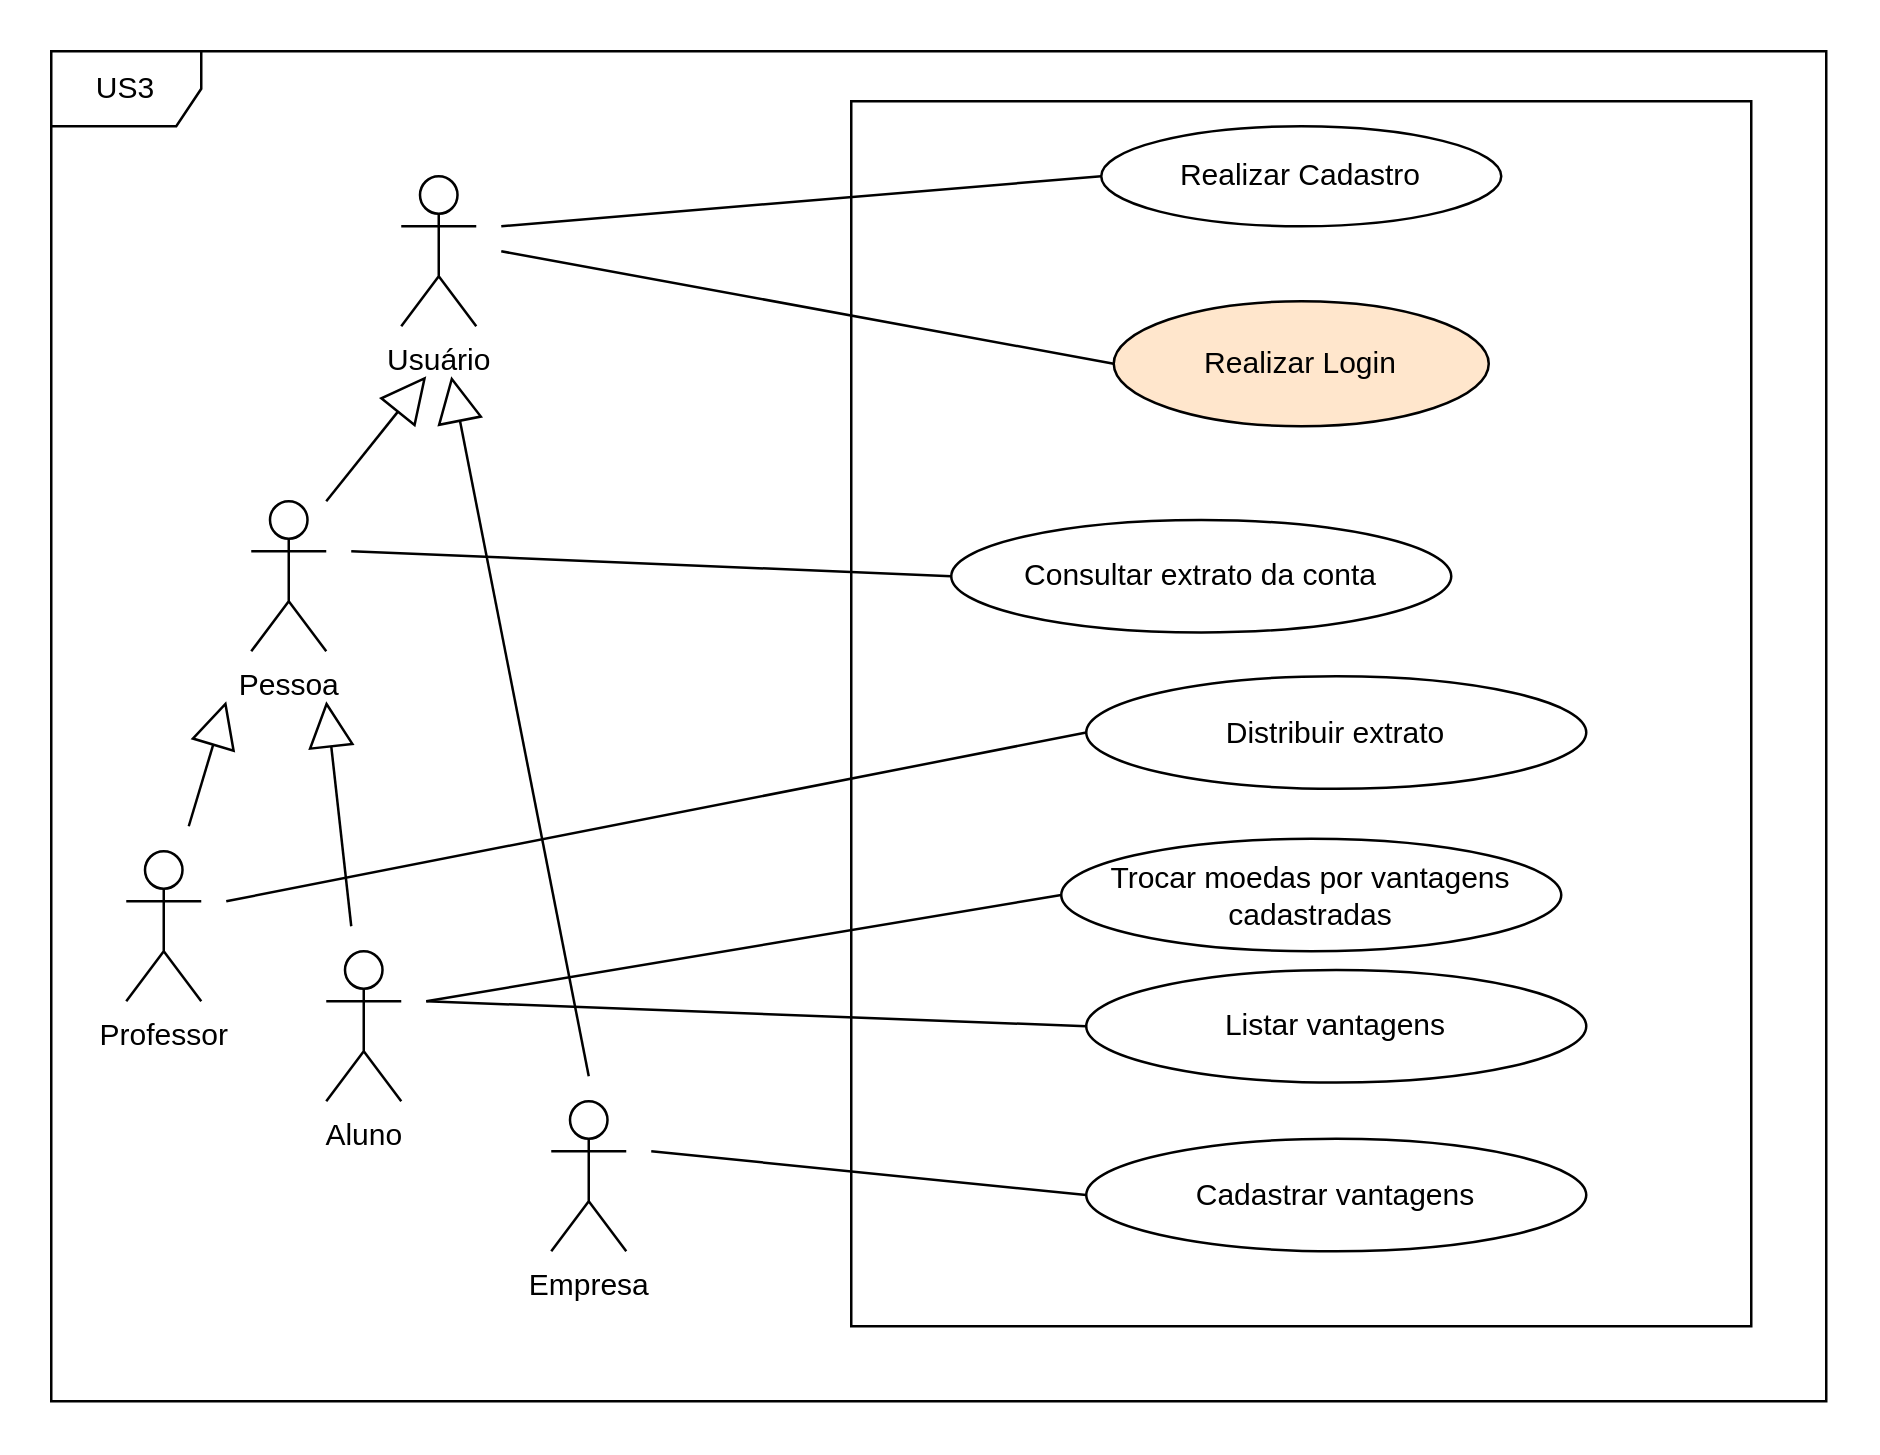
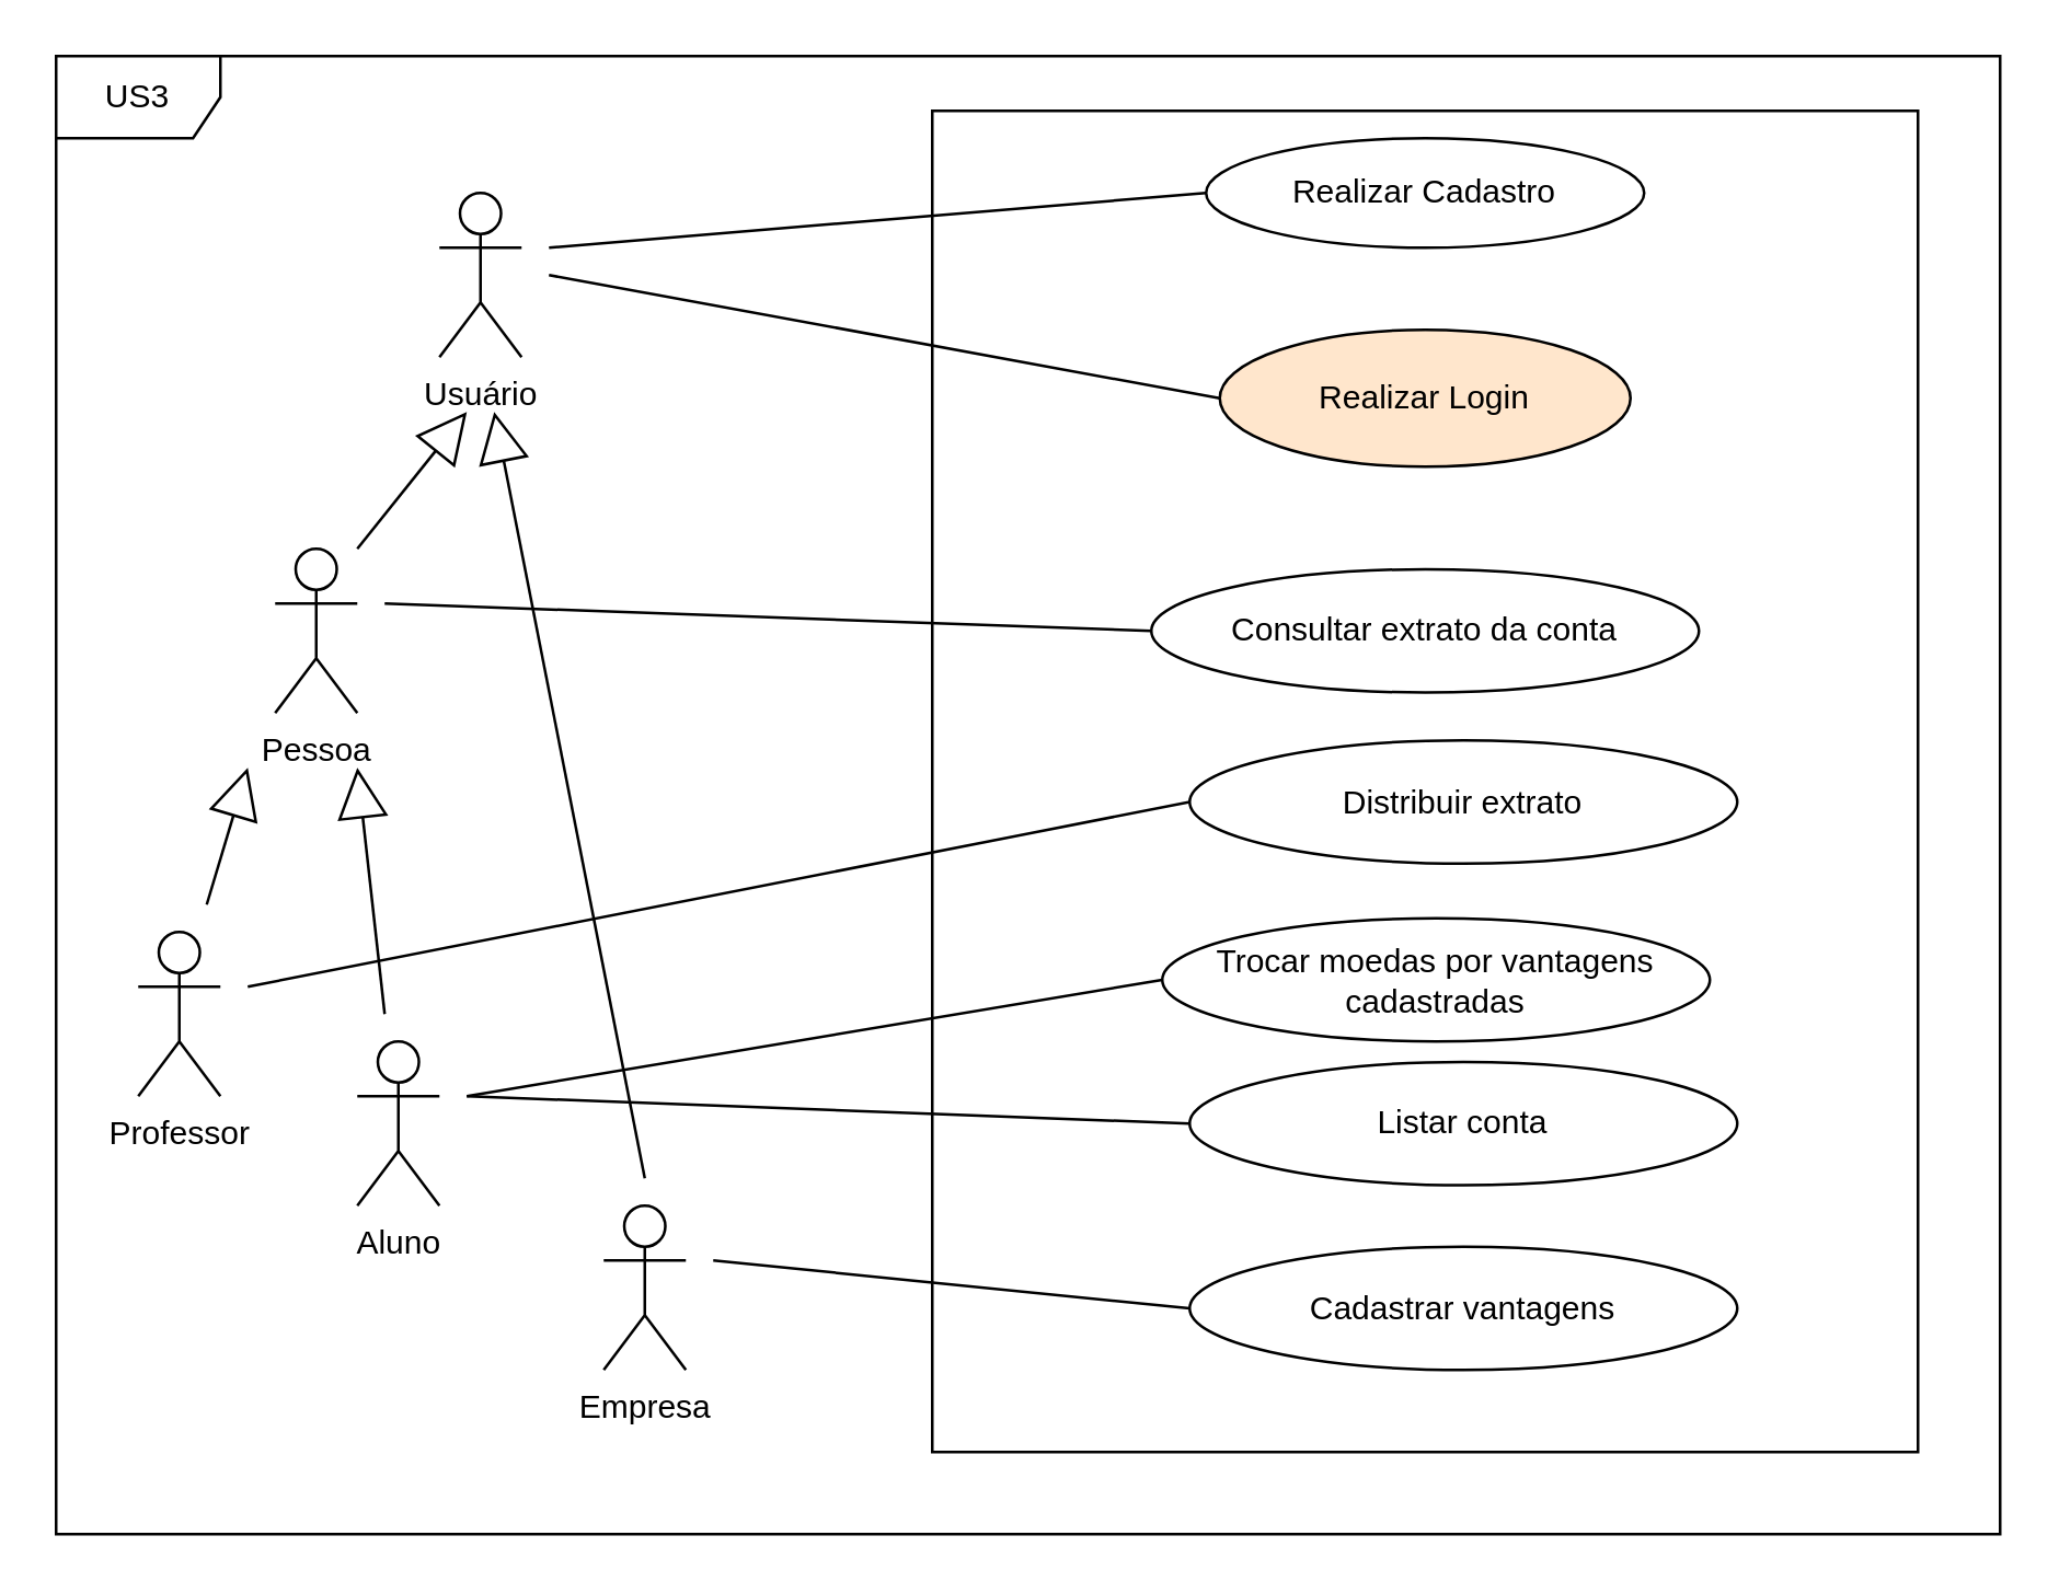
- <mxCell id="15" value="Consultar extrato da conta" style="ellipse;whiteSpace=wrap;html=1;" parent="1" vertex="1"><mxGeometry x="380" y="207.5" width="200" height="45" as="geometry" /></mxCell>
+ <mxCell id="15" value="Consultar extrato da conta" style="ellipse;whiteSpace=wrap;html=1;" parent="1" vertex="1"><mxGeometry x="420" y="207.5" width="200" height="45" as="geometry" /></mxCell>
- <mxCell id="25" value="Listar vantagens" style="ellipse;whiteSpace=wrap;html=1;" vertex="1" parent="1"><mxGeometry x="434" y="387.5" width="200" height="45" as="geometry" /></mxCell>
+ <mxCell id="25" value="Listar conta" style="ellipse;whiteSpace=wrap;html=1;" vertex="1" parent="1"><mxGeometry x="434" y="387.5" width="200" height="45" as="geometry" /></mxCell>
